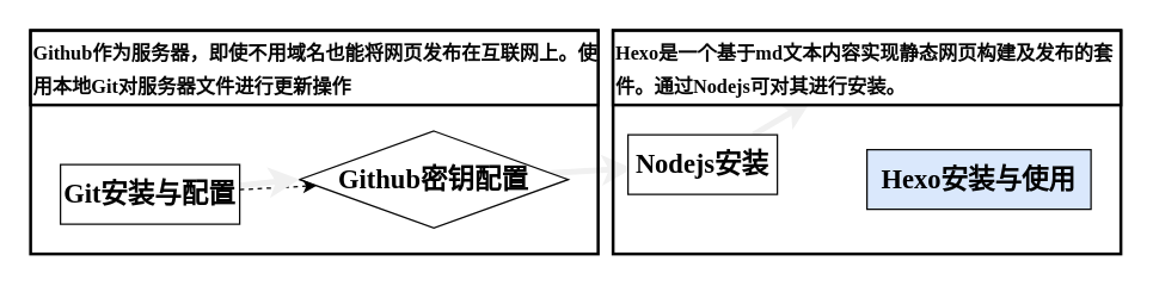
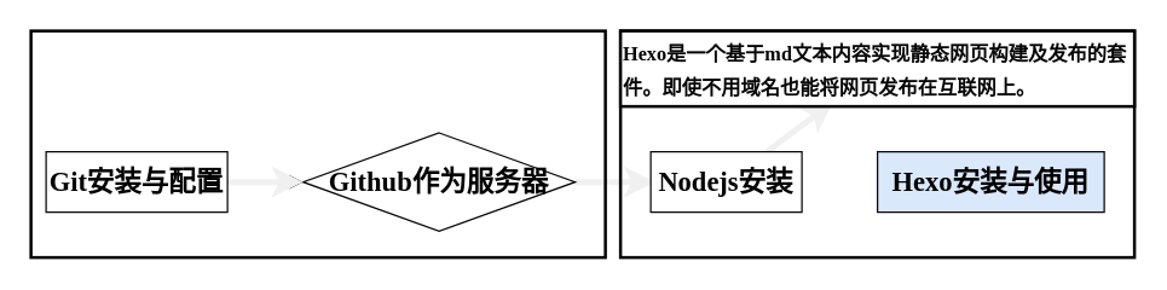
- <mxCell id="12" value="&lt;font size=&quot;1&quot; style=&quot;line-height: 0.4&quot;&gt;&lt;b style=&quot;font-size: 13px&quot;&gt;Github作为服务器，即使不用域名也能将网页发布在互联网上。使用本地Git对服务器文件进行更新操作&lt;/b&gt;&lt;/font&gt;" style="rounded=0;whiteSpace=wrap;html=1;fontFamily=Comic Sans MS;fontSize=18;fontColor=#050505;strokeColor=default;strokeWidth=2;fillColor=#FFFFFF;align=left;" vertex="1" parent="10"><mxGeometry width="380" height="50" as="geometry" /></mxCell>
- <mxCell id="15" value="&lt;font size=&quot;1&quot; style=&quot;line-height: 0.4&quot;&gt;&lt;b style=&quot;font-size: 13px&quot;&gt;Hexo是一个基于md文本内容实现静态网页构建及发布的套件。通过Nodejs可对其进行安装。&lt;/b&gt;&lt;/font&gt;" style="rounded=0;whiteSpace=wrap;html=1;fontFamily=Comic Sans MS;fontSize=18;fontColor=#050505;strokeColor=default;strokeWidth=2;fillColor=#FFFFFF;align=left;" vertex="1" parent="13"><mxGeometry width="340" height="50" as="geometry" /></mxCell>
+ <mxCell id="15" value="&lt;font size=&quot;1&quot; style=&quot;line-height: 0.4&quot;&gt;&lt;b style=&quot;font-size: 13px&quot;&gt;Hexo是一个基于md文本内容实现静态网页构建及发布的套件。即使不用域名也能将网页发布在互联网上。&lt;/b&gt;&lt;/font&gt;" style="rounded=0;whiteSpace=wrap;html=1;fontFamily=Comic Sans MS;fontSize=18;fontColor=#050505;strokeColor=default;strokeWidth=2;fillColor=#FFFFFF;align=left;" vertex="1" parent="13"><mxGeometry width="340" height="50" as="geometry" /></mxCell>
- <mxCell id="9" value="&lt;b&gt;&lt;font face=&quot;Comic Sans MS&quot; style=&quot;font-size: 18px&quot;&gt;Nodejs安装&lt;/font&gt;&lt;/b&gt;" style="rounded=0;whiteSpace=wrap;html=1;fillColor=#FFFFFF;strokeColor=#080808;fontColor=#000000;" vertex="1" parent="1"><mxGeometry x="420" y="90" width="100" height="40" as="geometry" /></mxCell>
+ <mxCell id="9" value="&lt;b&gt;&lt;font face=&quot;Comic Sans MS&quot; style=&quot;font-size: 18px&quot;&gt;Nodejs安装&lt;/font&gt;&lt;/b&gt;" style="rounded=0;whiteSpace=wrap;html=1;fillColor=#FFFFFF;strokeColor=#080808;fontColor=#000000;" vertex="1" parent="1"><mxGeometry x="430" y="100" width="100" height="40" as="geometry" /></mxCell>
- <mxCell id="3" value="Github密钥配置" style="rhombus;whiteSpace=wrap;html=1;fontFamily=Comic Sans MS;fontSize=18;fontColor=#000000;strokeColor=#080808;fillColor=#FFFFFF;fontStyle=1" vertex="1" parent="1"><mxGeometry x="200" y="87.5" width="180" height="65" as="geometry" /></mxCell>
+ <mxCell id="3" value="Github作为服务器" style="rhombus;whiteSpace=wrap;html=1;fontFamily=Comic Sans MS;fontSize=18;fontColor=#000000;strokeColor=#080808;fillColor=#FFFFFF;fontStyle=1" vertex="1" parent="1"><mxGeometry x="200" y="87.5" width="180" height="65" as="geometry" /></mxCell>
- <mxCell id="6" value="&lt;b&gt;&lt;font face=&quot;Comic Sans MS&quot; style=&quot;font-size: 18px&quot;&gt;Git安装与配置&lt;/font&gt;&lt;/b&gt;" style="rounded=0;whiteSpace=wrap;html=1;fillColor=#FFFFFF;strokeColor=#080808;fontColor=#000000;" vertex="1" parent="1"><mxGeometry x="40" y="110" width="120" height="40" as="geometry" /></mxCell>
+ <mxCell id="6" value="&lt;b&gt;&lt;font face=&quot;Comic Sans MS&quot; style=&quot;font-size: 18px&quot;&gt;Git安装与配置&lt;/font&gt;&lt;/b&gt;" style="rounded=0;whiteSpace=wrap;html=1;fillColor=#FFFFFF;strokeColor=#080808;fontColor=#000000;" vertex="1" parent="1"><mxGeometry x="30" y="100" width="120" height="40" as="geometry" /></mxCell>
